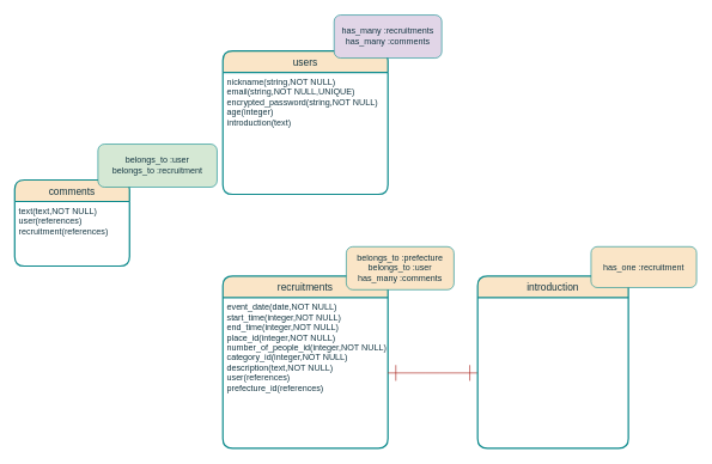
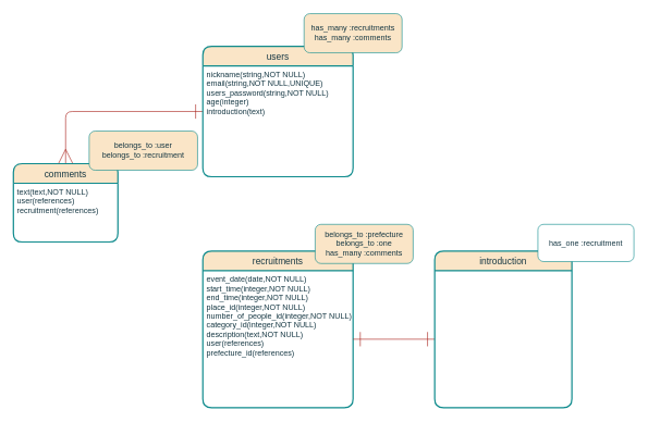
- <mxCell id="11" value="has_many :recruitments&lt;br&gt;has_many :comments" style="whiteSpace=wrap;html=1;align=center;treeFolding=1;treeMoving=1;newEdgeStyle={&quot;edgeStyle&quot;:&quot;elbowEdgeStyle&quot;,&quot;startArrow&quot;:&quot;none&quot;,&quot;endArrow&quot;:&quot;none&quot;};fillColor=#e1d5e7;strokeColor=#0F8B8D;fontColor=#143642;rounded=1;" parent="1" vertex="1"><mxGeometry x="465" y="20" width="150" height="60" as="geometry" /></mxCell>
+ <mxCell id="11" value="has_many :recruitments&lt;br&gt;has_many :comments" style="whiteSpace=wrap;html=1;align=center;treeFolding=1;treeMoving=1;newEdgeStyle={&quot;edgeStyle&quot;:&quot;elbowEdgeStyle&quot;,&quot;startArrow&quot;:&quot;none&quot;,&quot;endArrow&quot;:&quot;none&quot;};fillColor=#FAE5C7;strokeColor=#0F8B8D;fontColor=#143642;rounded=1;" parent="1" vertex="1"><mxGeometry x="465" y="20" width="150" height="60" as="geometry" /></mxCell>
- <mxCell id="4" value="nickname(string,NOT NULL)&#10;email(string,NOT NULL,UNIQUE)&#10;encrypted_password(string,NOT NULL)&#10;age(integer)&#10;introduction(text)&#10;" style="align=left;strokeColor=none;fillColor=none;spacingLeft=4;fontSize=12;verticalAlign=top;resizable=0;rotatable=0;part=1;fontColor=#143642;rounded=1;" parent="3" vertex="1"><mxGeometry y="30" width="230" height="170" as="geometry" /></mxCell>
+ <mxCell id="4" value="nickname(string,NOT NULL)&#10;email(string,NOT NULL,UNIQUE)&#10;users_password(string,NOT NULL)&#10;age(integer)&#10;introduction(text)&#10;" style="align=left;strokeColor=none;fillColor=none;spacingLeft=4;fontSize=12;verticalAlign=top;resizable=0;rotatable=0;part=1;fontColor=#143642;rounded=1;" parent="3" vertex="1"><mxGeometry y="30" width="230" height="170" as="geometry" /></mxCell>
+ <mxCell id="2" style="edgeStyle=orthogonalEdgeStyle;orthogonalLoop=1;jettySize=auto;html=1;exitX=0;exitY=0.5;exitDx=0;exitDy=0;entryX=0.5;entryY=0;entryDx=0;entryDy=0;startArrow=ERone;startFill=0;startSize=20;endArrow=ERmany;endFill=0;endSize=20;strokeColor=#A8201A;fontColor=#143642;labelBackgroundColor=#DAD2D8;" parent="1" source="3" target="8" edge="1"><mxGeometry relative="1" as="geometry" /></mxCell>
- <mxCell id="12" value="belongs_to :user&lt;br&gt;belongs_to :recruitment" style="whiteSpace=wrap;html=1;align=center;treeFolding=1;treeMoving=1;newEdgeStyle={&quot;edgeStyle&quot;:&quot;elbowEdgeStyle&quot;,&quot;startArrow&quot;:&quot;none&quot;,&quot;endArrow&quot;:&quot;none&quot;};fillColor=#d5e8d4;strokeColor=#0F8B8D;fontColor=#143642;rounded=1;" parent="1" vertex="1"><mxGeometry x="136" y="200" width="166" height="60" as="geometry" /></mxCell>
+ <mxCell id="12" value="belongs_to :user&lt;br&gt;belongs_to :recruitment" style="whiteSpace=wrap;html=1;align=center;treeFolding=1;treeMoving=1;newEdgeStyle={&quot;edgeStyle&quot;:&quot;elbowEdgeStyle&quot;,&quot;startArrow&quot;:&quot;none&quot;,&quot;endArrow&quot;:&quot;none&quot;};fillColor=#FAE5C7;strokeColor=#0F8B8D;fontColor=#143642;rounded=1;" parent="1" vertex="1"><mxGeometry x="136" y="200" width="166" height="60" as="geometry" /></mxCell>
- <mxCell id="14" value="&lt;span&gt;has_one :recruitment&lt;br&gt;&lt;/span&gt;" style="whiteSpace=wrap;html=1;align=center;treeFolding=1;treeMoving=1;newEdgeStyle={&quot;edgeStyle&quot;:&quot;elbowEdgeStyle&quot;,&quot;startArrow&quot;:&quot;none&quot;,&quot;endArrow&quot;:&quot;none&quot;};fillColor=#FAE5C7;strokeColor=#0F8B8D;fontColor=#143642;rounded=1;" parent="1" vertex="1"><mxGeometry x="823" y="343" width="147" height="57" as="geometry" /></mxCell>
+ <mxCell id="14" value="&lt;span&gt;has_one :recruitment&lt;br&gt;&lt;/span&gt;" style="whiteSpace=wrap;html=1;align=center;treeFolding=1;treeMoving=1;newEdgeStyle={&quot;edgeStyle&quot;:&quot;elbowEdgeStyle&quot;,&quot;startArrow&quot;:&quot;none&quot;,&quot;endArrow&quot;:&quot;none&quot;};fillColor=#ffffff;strokeColor=#0F8B8D;fontColor=#143642;rounded=1;" parent="1" vertex="1"><mxGeometry x="823" y="343" width="147" height="57" as="geometry" /></mxCell>
- <mxCell id="10" value="belongs_to :prefecture&lt;br&gt;belongs_to :user&lt;br&gt;has_many :comments" style="whiteSpace=wrap;html=1;align=center;treeFolding=1;treeMoving=1;newEdgeStyle={&quot;edgeStyle&quot;:&quot;elbowEdgeStyle&quot;,&quot;startArrow&quot;:&quot;none&quot;,&quot;endArrow&quot;:&quot;none&quot;};fillColor=#FAE5C7;strokeColor=#0F8B8D;fontColor=#143642;rounded=1;" parent="1" vertex="1"><mxGeometry x="482" y="343" width="150" height="60" as="geometry" /></mxCell>
+ <mxCell id="10" value="belongs_to :prefecture&lt;br&gt;belongs_to :one&lt;br&gt;has_many :comments" style="whiteSpace=wrap;html=1;align=center;treeFolding=1;treeMoving=1;newEdgeStyle={&quot;edgeStyle&quot;:&quot;elbowEdgeStyle&quot;,&quot;startArrow&quot;:&quot;none&quot;,&quot;endArrow&quot;:&quot;none&quot;};fillColor=#FAE5C7;strokeColor=#0F8B8D;fontColor=#143642;rounded=1;" parent="1" vertex="1"><mxGeometry x="482" y="343" width="150" height="60" as="geometry" /></mxCell>
